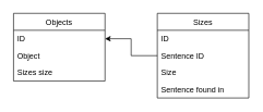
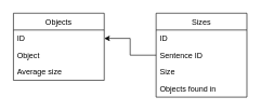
- <mxCell id="5" value="Sizes size" style="text;strokeColor=none;fillColor=none;align=left;verticalAlign=top;spacingLeft=4;spacingRight=4;overflow=hidden;rotatable=0;points=[[0,0.5],[1,0.5]];portConstraint=eastwest;" vertex="1" parent="2"><mxGeometry y="78" width="140" height="26" as="geometry" /></mxCell>
+ <mxCell id="5" value="Average size" style="text;strokeColor=none;fillColor=none;align=left;verticalAlign=top;spacingLeft=4;spacingRight=4;overflow=hidden;rotatable=0;points=[[0,0.5],[1,0.5]];portConstraint=eastwest;" vertex="1" parent="2"><mxGeometry y="78" width="140" height="26" as="geometry" /></mxCell>
- <mxCell id="10" value="Sentence found in" style="text;strokeColor=none;fillColor=none;align=left;verticalAlign=top;spacingLeft=4;spacingRight=4;overflow=hidden;rotatable=0;points=[[0,0.5],[1,0.5]];portConstraint=eastwest;" vertex="1" parent="6"><mxGeometry y="104" width="140" height="26" as="geometry" /></mxCell>
+ <mxCell id="10" value="Objects found in" style="text;strokeColor=none;fillColor=none;align=left;verticalAlign=top;spacingLeft=4;spacingRight=4;overflow=hidden;rotatable=0;points=[[0,0.5],[1,0.5]];portConstraint=eastwest;" vertex="1" parent="6"><mxGeometry y="104" width="140" height="26" as="geometry" /></mxCell>
